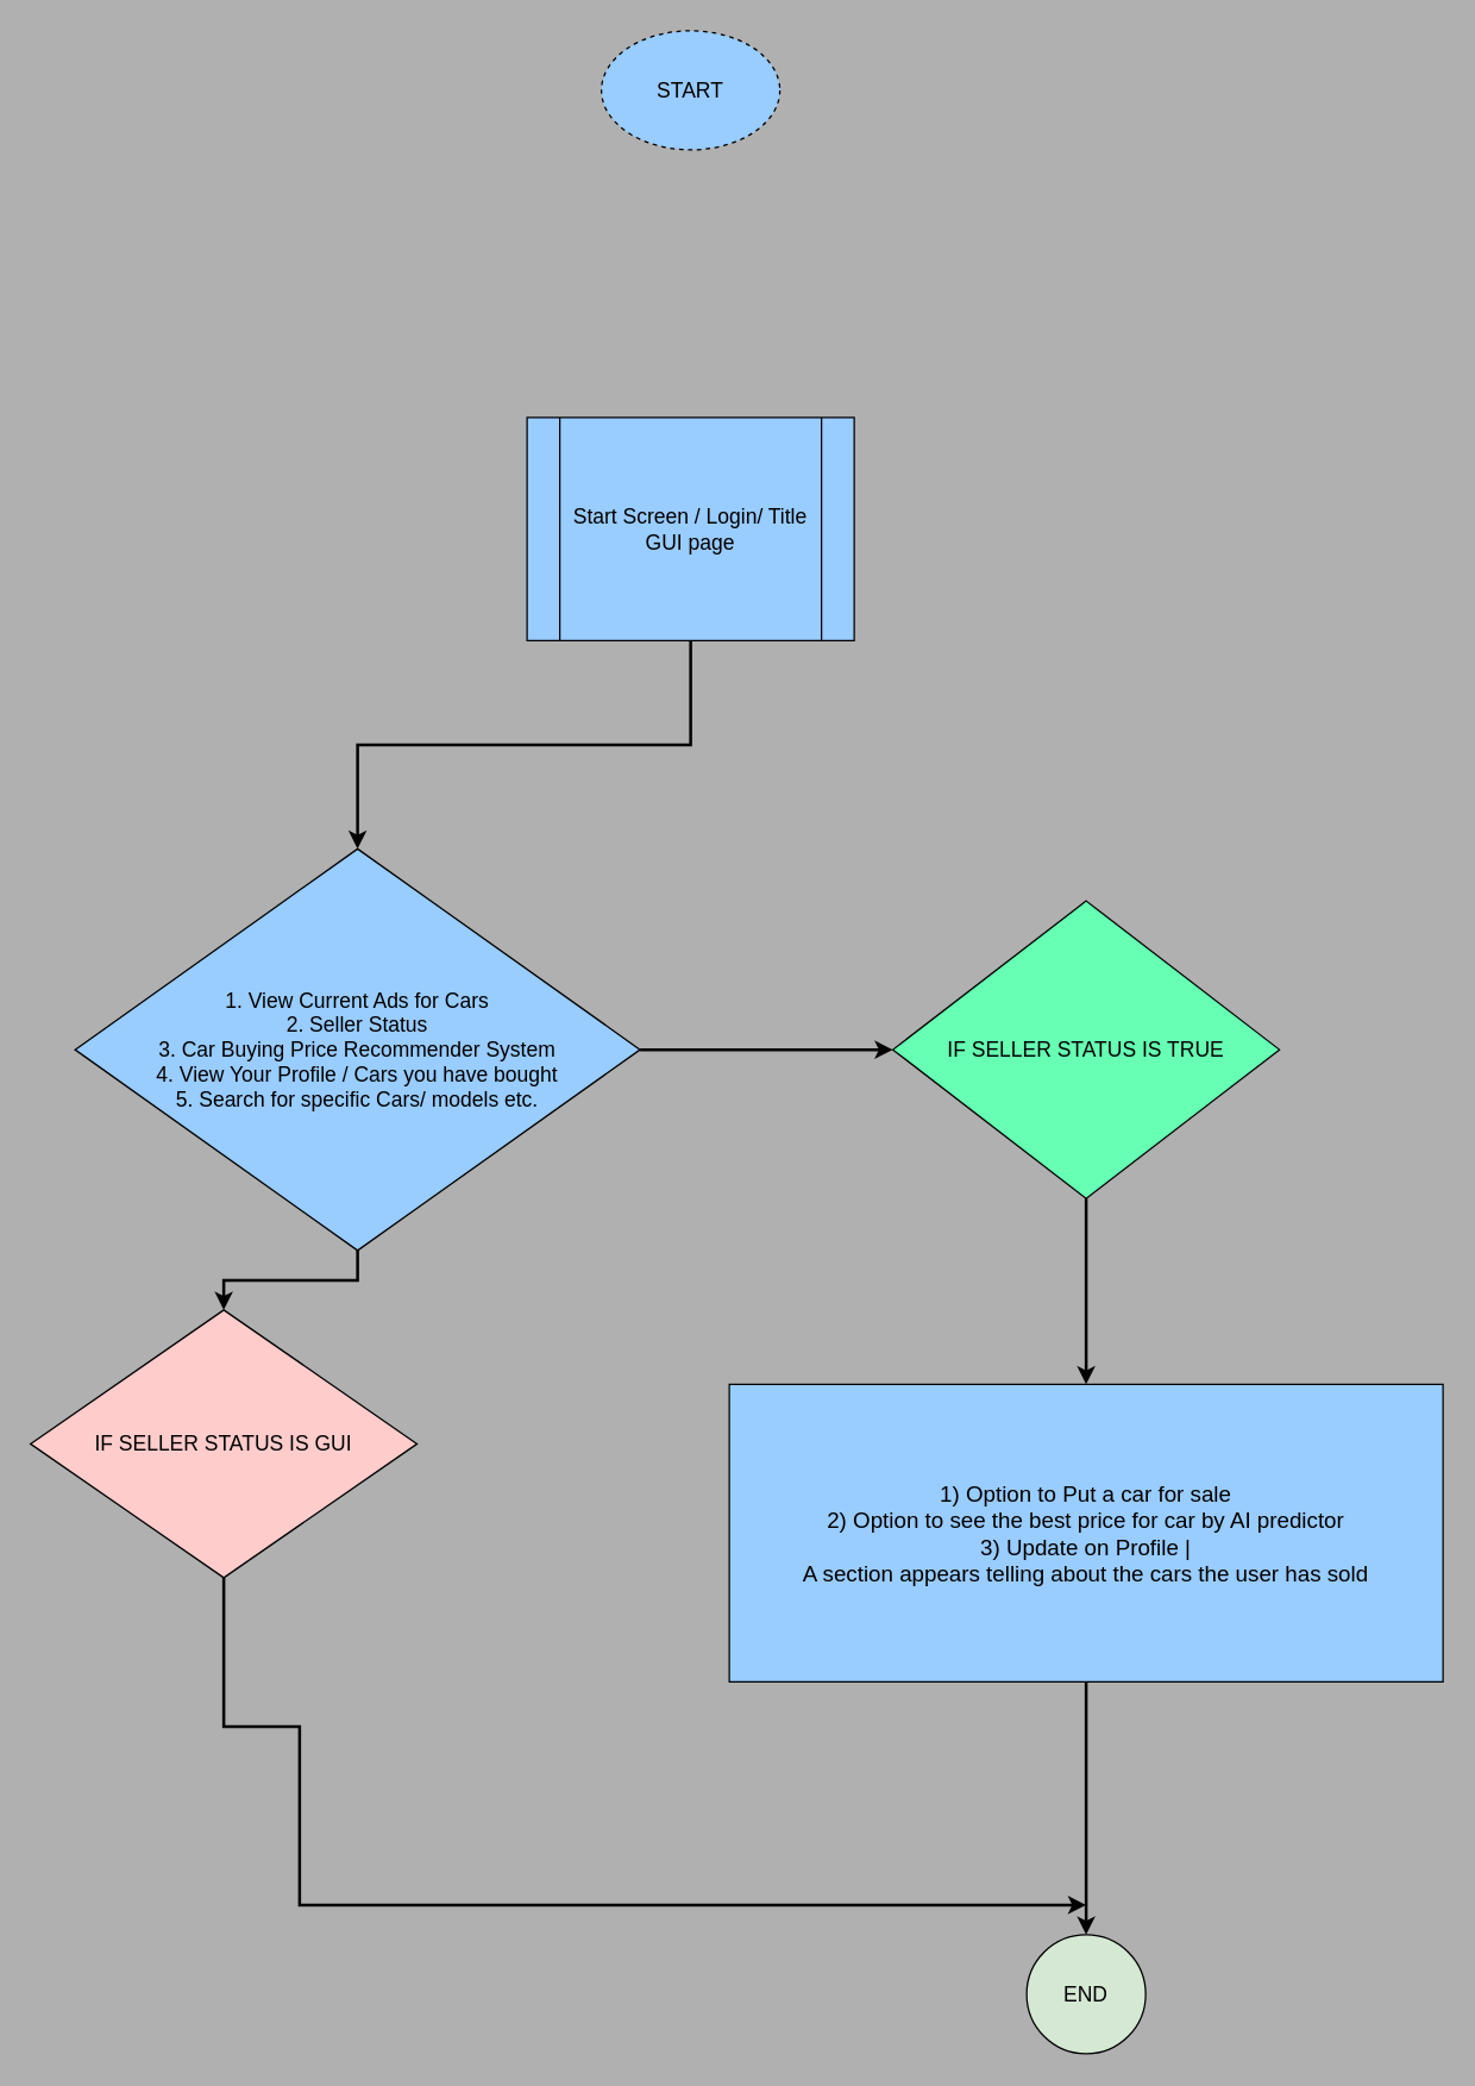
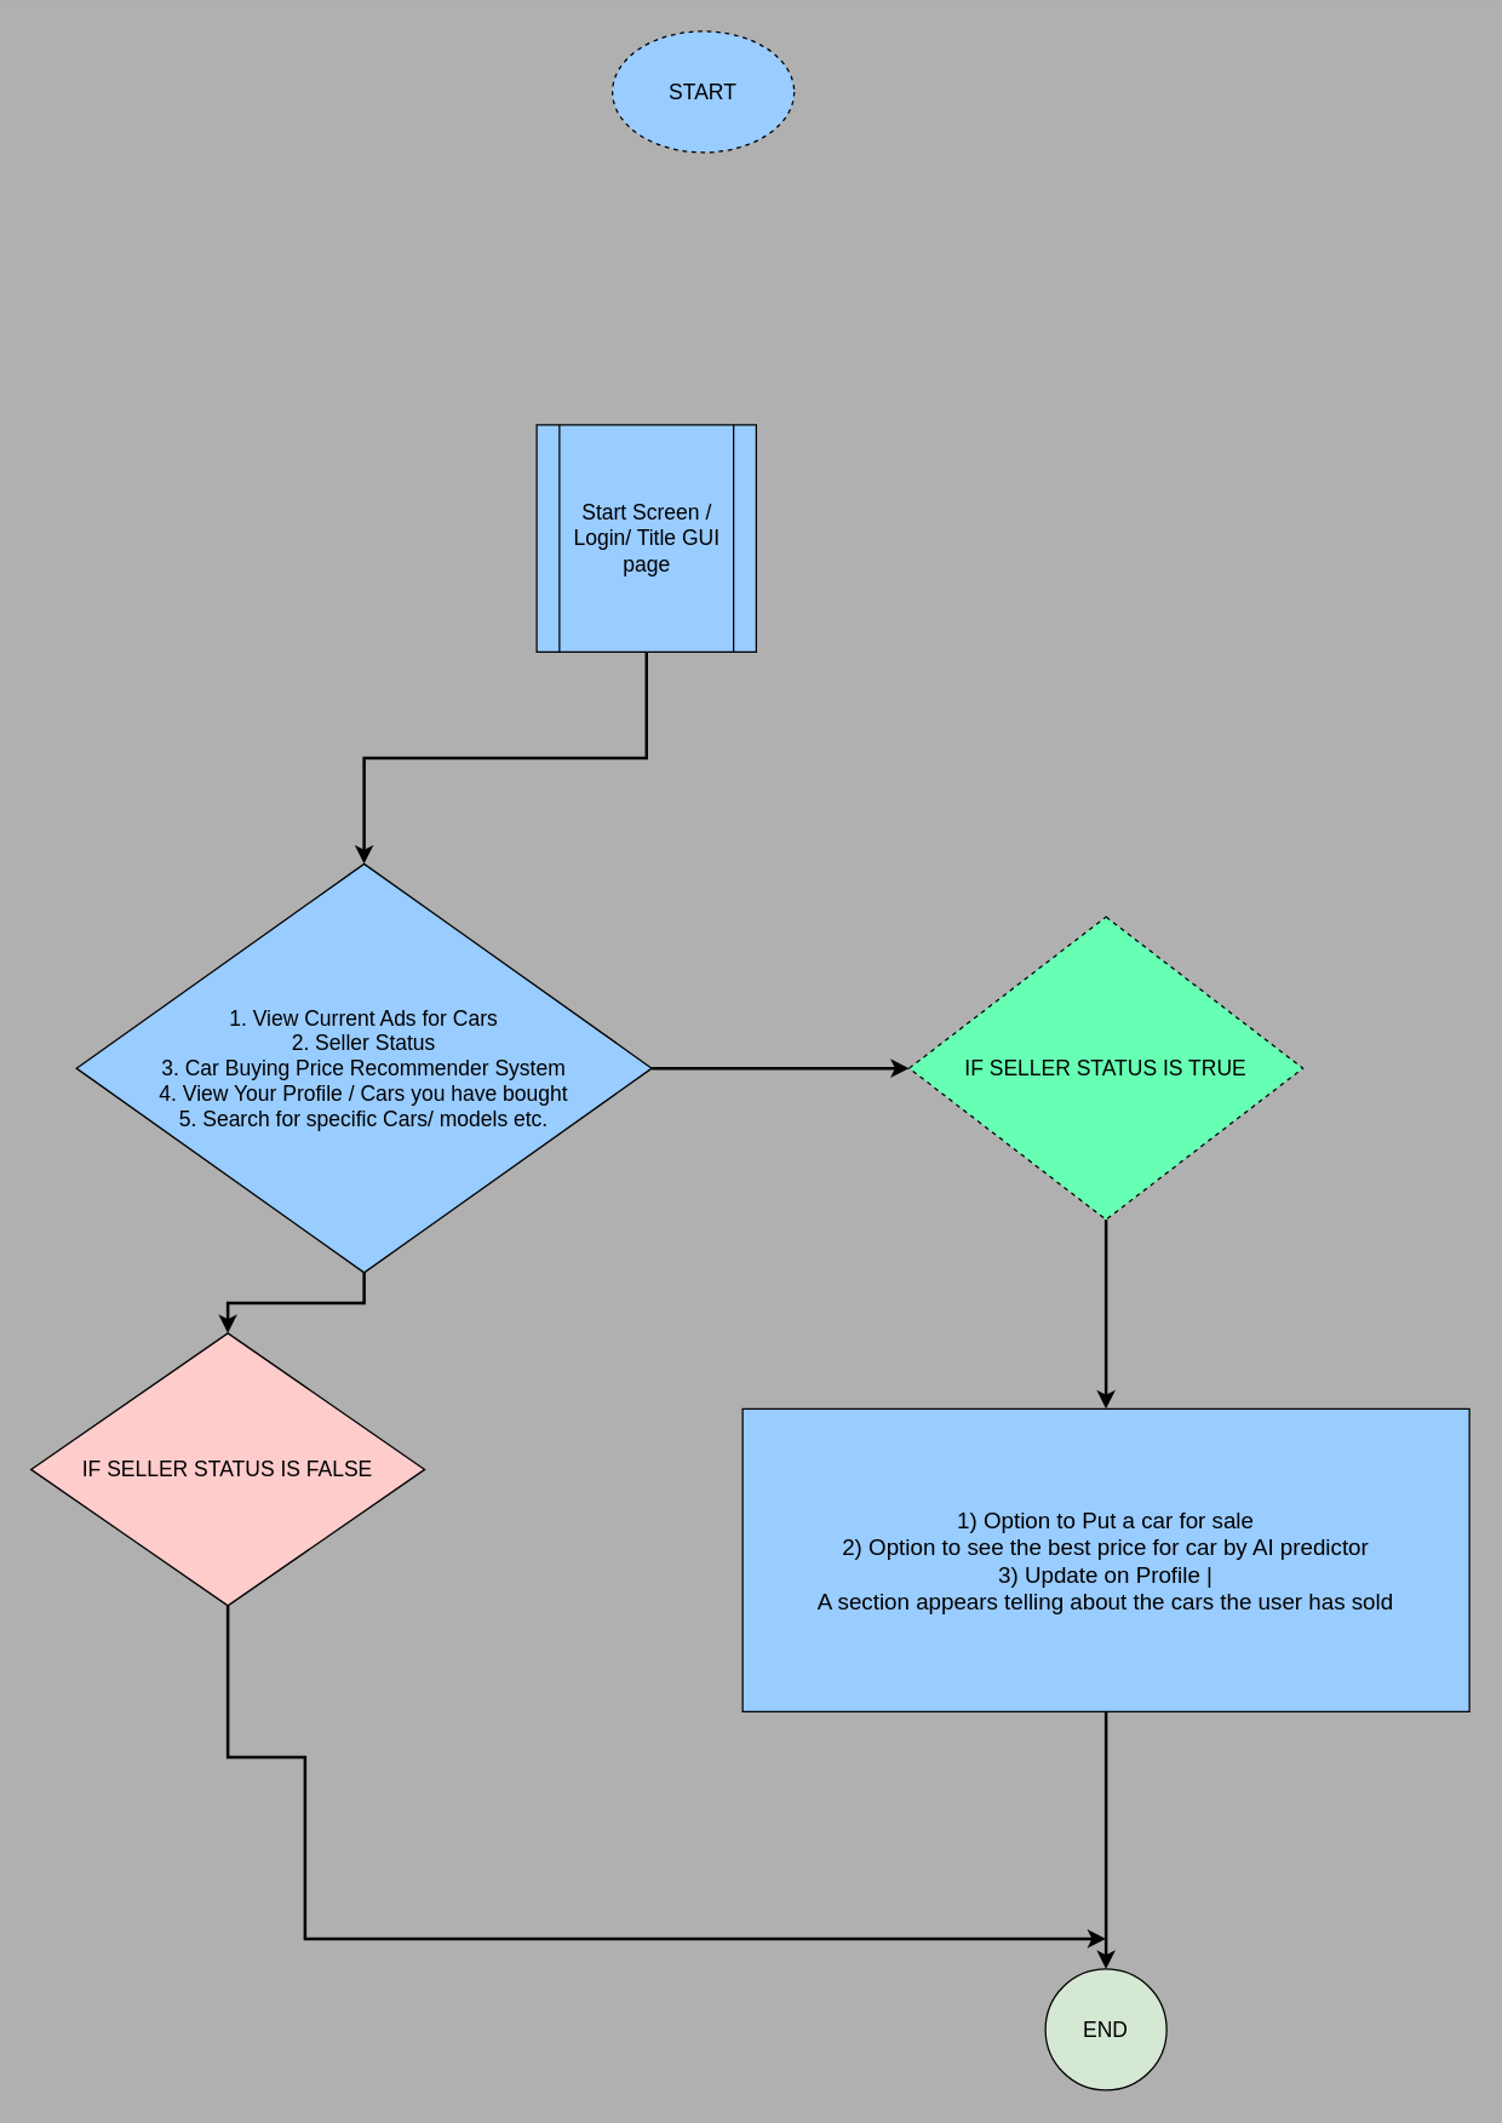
- <mxCell id="4" value="&lt;font style=&quot;font-size: 14px;&quot;&gt;Start Screen / Login/ Title GUI page&lt;/font&gt;" style="shape=process;whiteSpace=wrap;html=1;backgroundOutline=1;fillColor=#99CCFF;" vertex="1" parent="1"><mxGeometry x="354" y="280" width="220" height="150" as="geometry" /></mxCell>
+ <mxCell id="4" value="&lt;font style=&quot;font-size: 14px;&quot;&gt;Start Screen / Login/ Title GUI page&lt;/font&gt;" style="shape=process;whiteSpace=wrap;html=1;backgroundOutline=1;fillColor=#99CCFF;" vertex="1" parent="1"><mxGeometry x="354" y="280" width="145" height="150" as="geometry" /></mxCell>
- <mxCell id="9" value="&lt;font style=&quot;font-size: 14px;&quot;&gt;IF SELLER STATUS IS TRUE&lt;/font&gt;" style="rhombus;whiteSpace=wrap;html=1;fillColor=#66FFB3;" vertex="1" parent="1"><mxGeometry x="600" y="605" width="260" height="200" as="geometry" /></mxCell>
+ <mxCell id="9" value="&lt;font style=&quot;font-size: 14px;&quot;&gt;IF SELLER STATUS IS TRUE&lt;/font&gt;" style="rhombus;whiteSpace=wrap;html=1;fillColor=#66FFB3;dashed=1;" vertex="1" parent="1"><mxGeometry x="600" y="605" width="260" height="200" as="geometry" /></mxCell>
- <mxCell id="13" value="&lt;font style=&quot;font-size: 14px;&quot;&gt;IF SELLER STATUS IS GUI&lt;/font&gt;" style="rhombus;whiteSpace=wrap;html=1;fillColor=#FFCCCC;" vertex="1" parent="1"><mxGeometry x="20" y="880" width="260" height="180" as="geometry" /></mxCell>
+ <mxCell id="13" value="&lt;font style=&quot;font-size: 14px;&quot;&gt;IF SELLER STATUS IS FALSE&lt;/font&gt;" style="rhombus;whiteSpace=wrap;html=1;fillColor=#FFCCCC;" vertex="1" parent="1"><mxGeometry x="20" y="880" width="260" height="180" as="geometry" /></mxCell>
